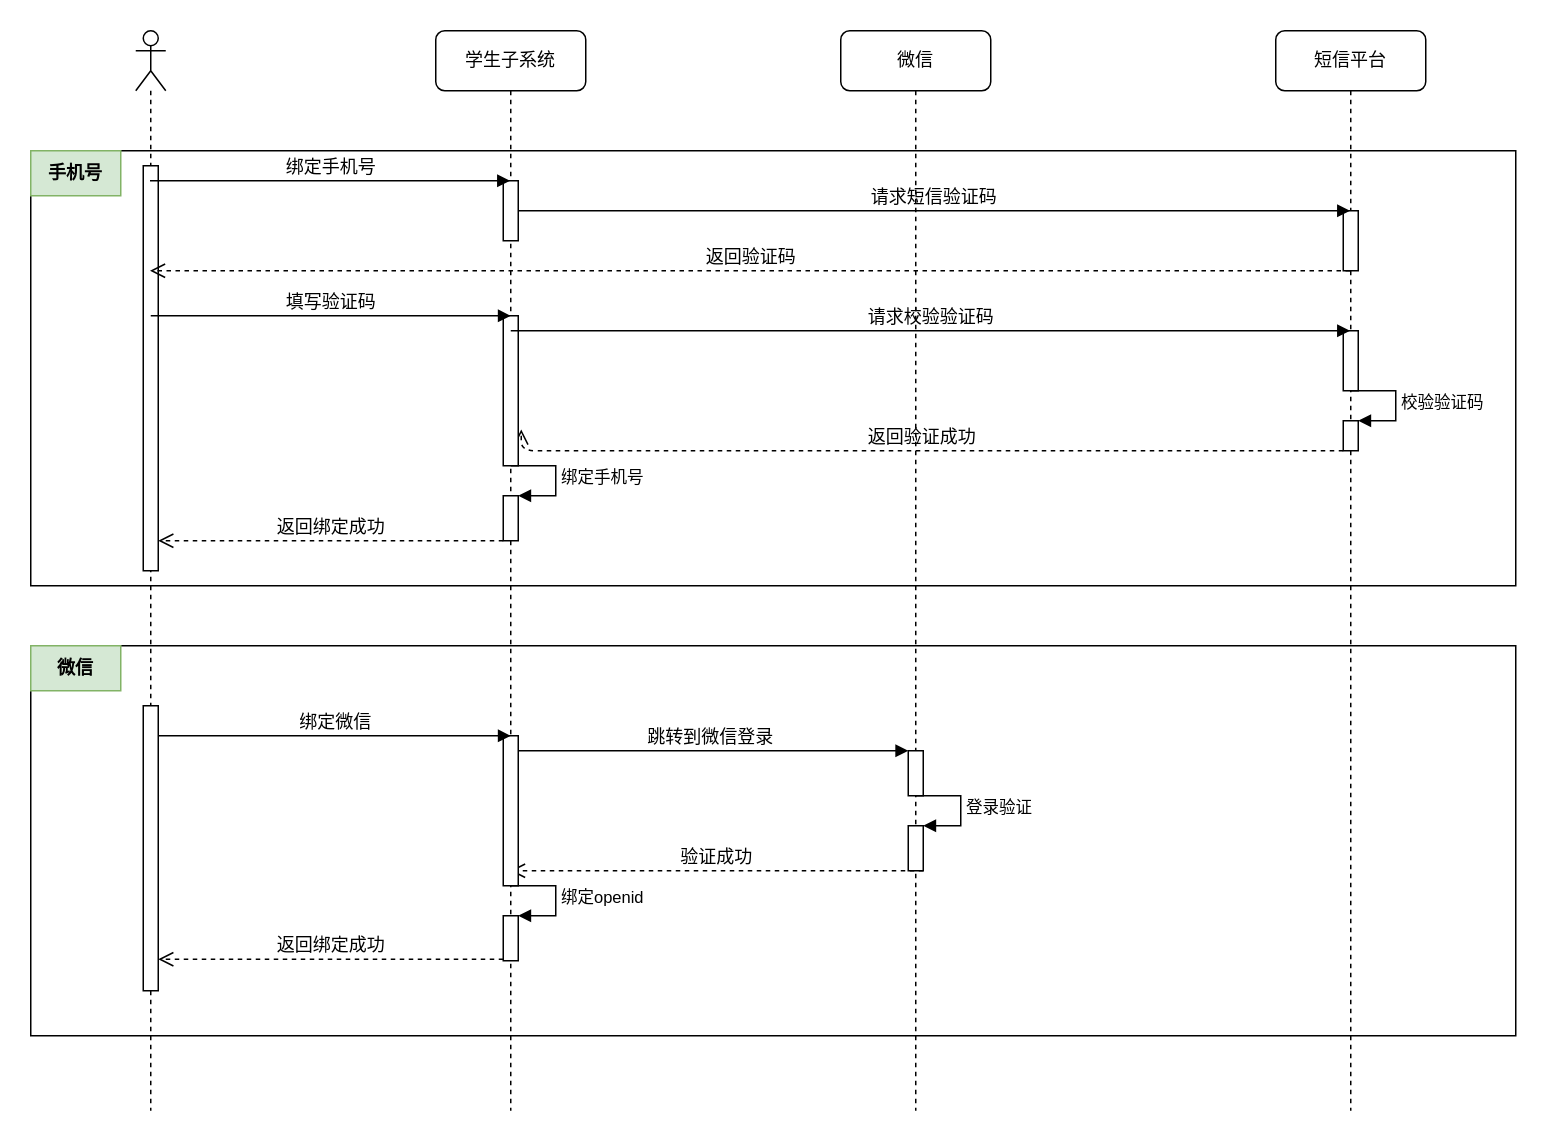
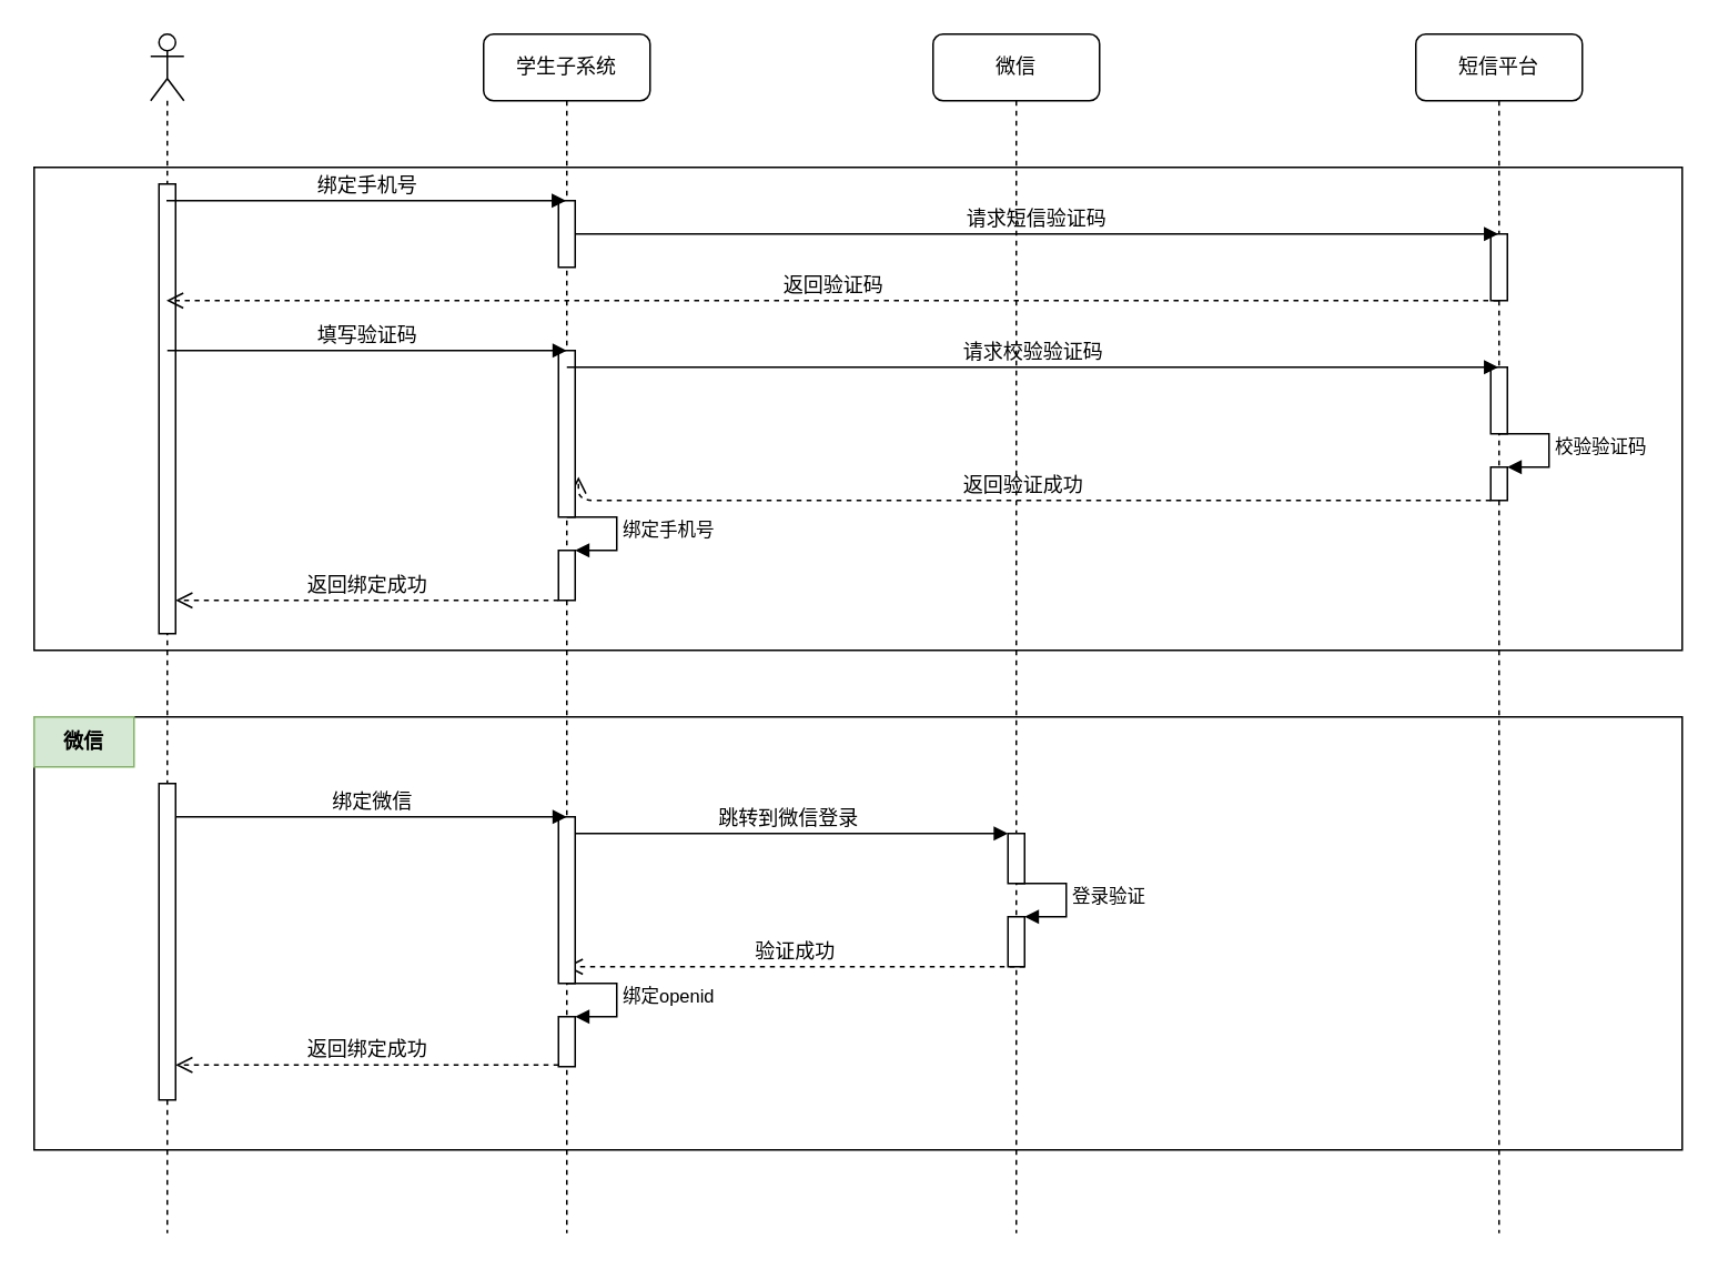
- <mxCell id="34" value="&lt;b&gt;手机号&lt;/b&gt;" style="text;html=1;strokeColor=#82b366;fillColor=#d5e8d4;align=center;verticalAlign=middle;whiteSpace=wrap;rounded=0;" vertex="1" parent="1"><mxGeometry x="20" y="100" width="60" height="30" as="geometry" /></mxCell>
